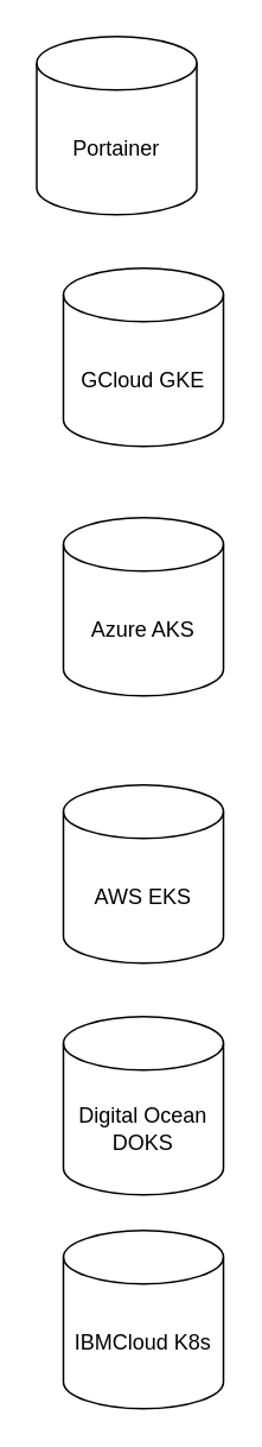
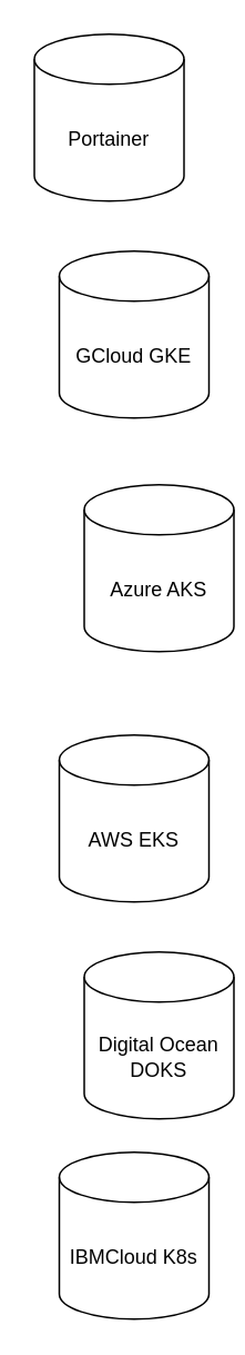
- <mxCell id="4" value="Azure AKS" style="shape=cylinder3;whiteSpace=wrap;html=1;boundedLbl=1;backgroundOutline=1;size=15;" vertex="1" parent="1"><mxGeometry x="35" y="290" width="90" height="100" as="geometry" /></mxCell>
+ <mxCell id="4" value="Azure AKS" style="shape=cylinder3;whiteSpace=wrap;html=1;boundedLbl=1;backgroundOutline=1;size=15;" vertex="1" parent="1"><mxGeometry x="50" y="290" width="90" height="100" as="geometry" /></mxCell>
- <mxCell id="3" value="Digital Ocean DOKS" style="shape=cylinder3;whiteSpace=wrap;html=1;boundedLbl=1;backgroundOutline=1;size=15;" vertex="1" parent="1"><mxGeometry x="35" y="570" width="90" height="100" as="geometry" /></mxCell>
+ <mxCell id="3" value="Digital Ocean DOKS" style="shape=cylinder3;whiteSpace=wrap;html=1;boundedLbl=1;backgroundOutline=1;size=15;" vertex="1" parent="1"><mxGeometry x="50" y="570" width="90" height="100" as="geometry" /></mxCell>
